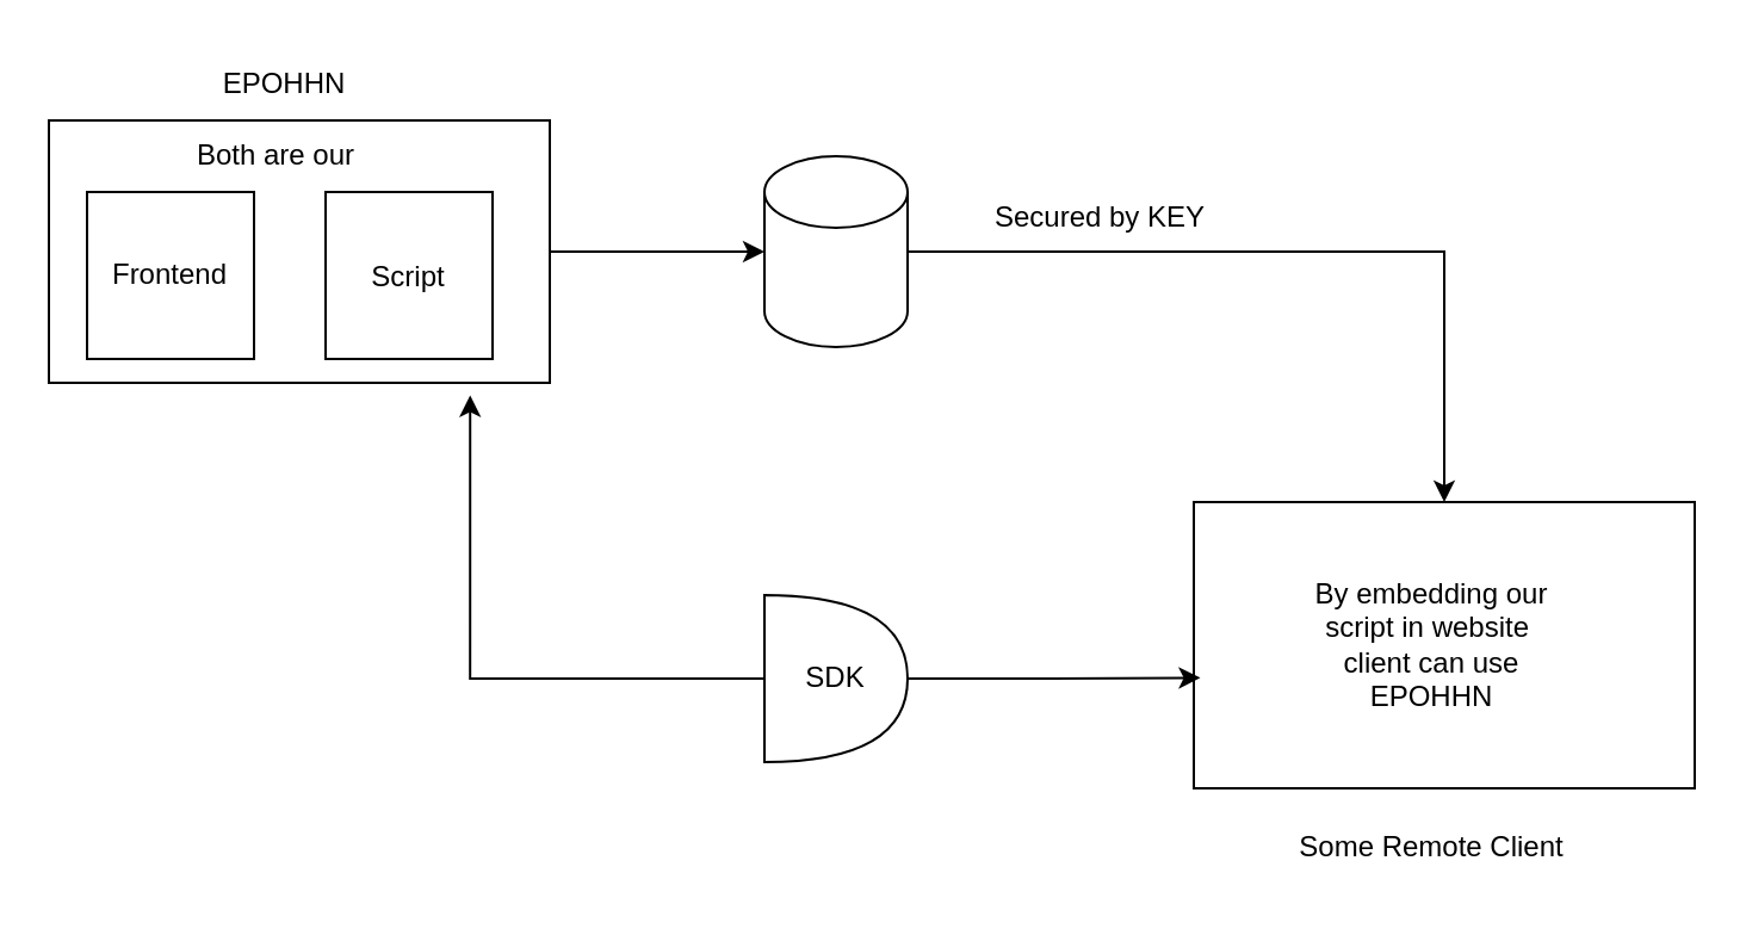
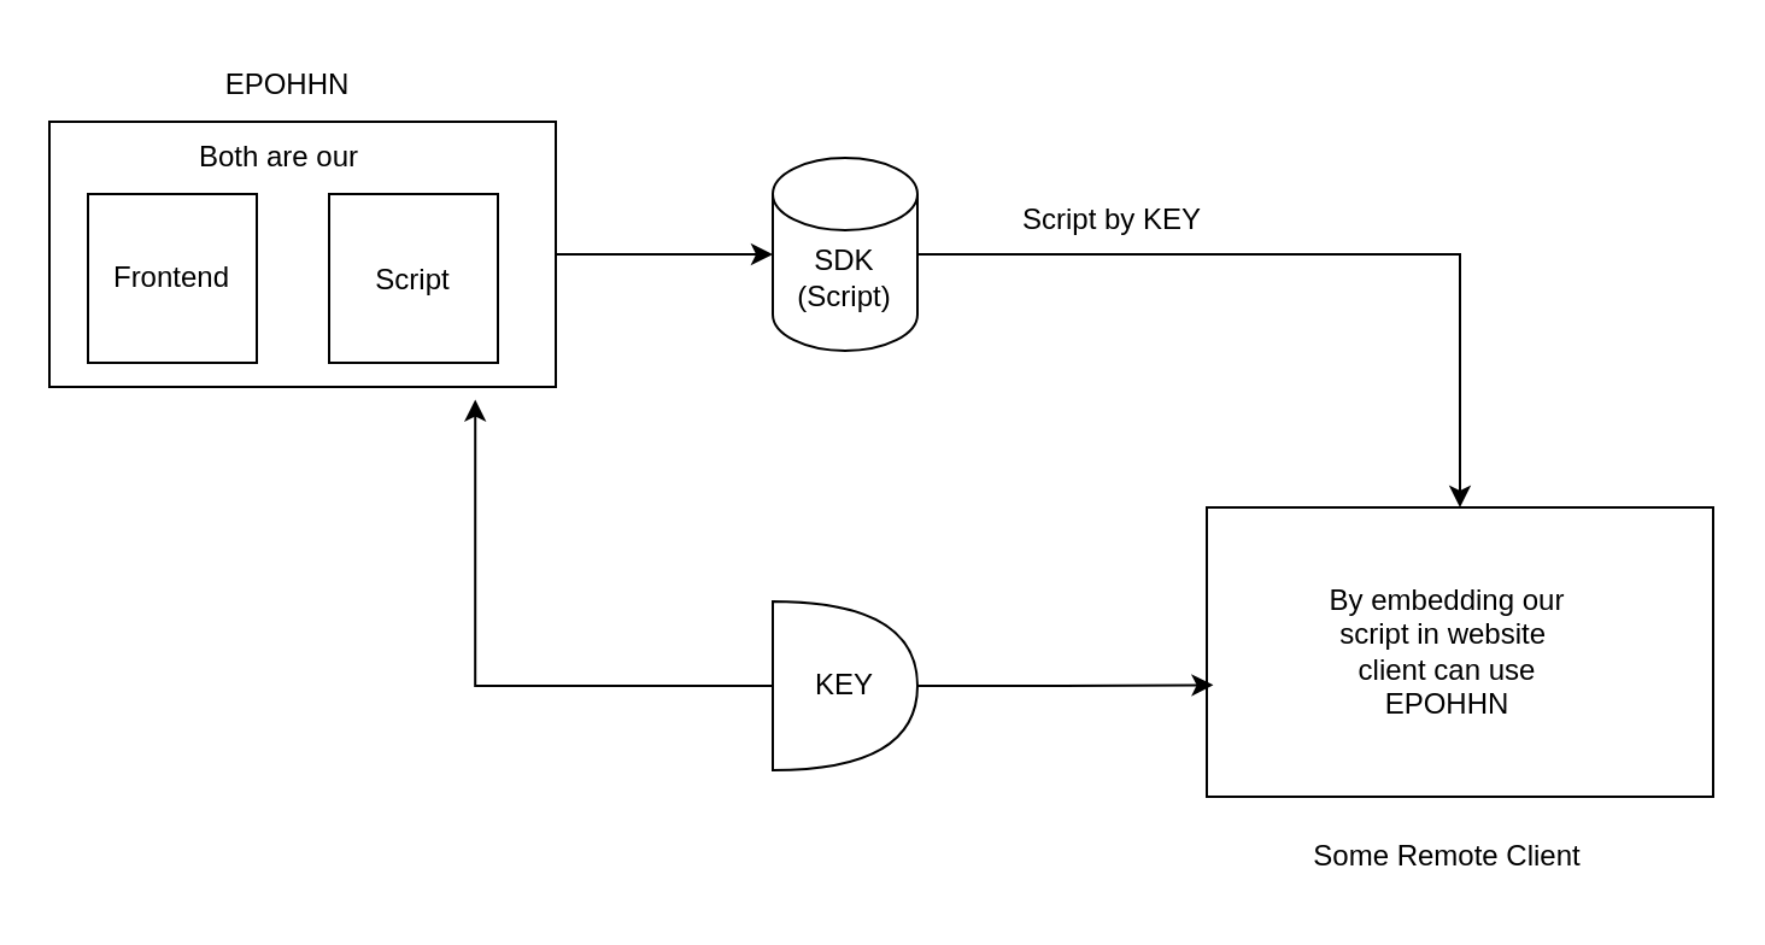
- <mxCell id="16" value="Secured by KEY" style="text;html=1;strokeColor=none;fillColor=none;align=center;verticalAlign=middle;whiteSpace=wrap;rounded=0;" vertex="1" parent="1"><mxGeometry x="411" y="76" width="100" height="30" as="geometry" /></mxCell>
+ <mxCell id="16" value="Script by KEY" style="text;html=1;strokeColor=none;fillColor=none;align=center;verticalAlign=middle;whiteSpace=wrap;rounded=0;" vertex="1" parent="1"><mxGeometry x="411" y="76" width="100" height="30" as="geometry" /></mxCell>
+ <mxCell id="14" value="SDK&lt;br&gt;(Script)" style="text;html=1;strokeColor=none;fillColor=none;align=center;verticalAlign=middle;whiteSpace=wrap;rounded=0;" vertex="1" parent="1"><mxGeometry x="320" y="100" width="60" height="30" as="geometry" /></mxCell>
- <mxCell id="18" value="SDK" style="text;html=1;strokeColor=none;fillColor=none;align=center;verticalAlign=middle;whiteSpace=wrap;rounded=0;" vertex="1" parent="1"><mxGeometry x="320" y="269" width="60" height="30" as="geometry" /></mxCell>
+ <mxCell id="18" value="KEY" style="text;html=1;strokeColor=none;fillColor=none;align=center;verticalAlign=middle;whiteSpace=wrap;rounded=0;" vertex="1" parent="1"><mxGeometry x="320" y="269" width="60" height="30" as="geometry" /></mxCell>
